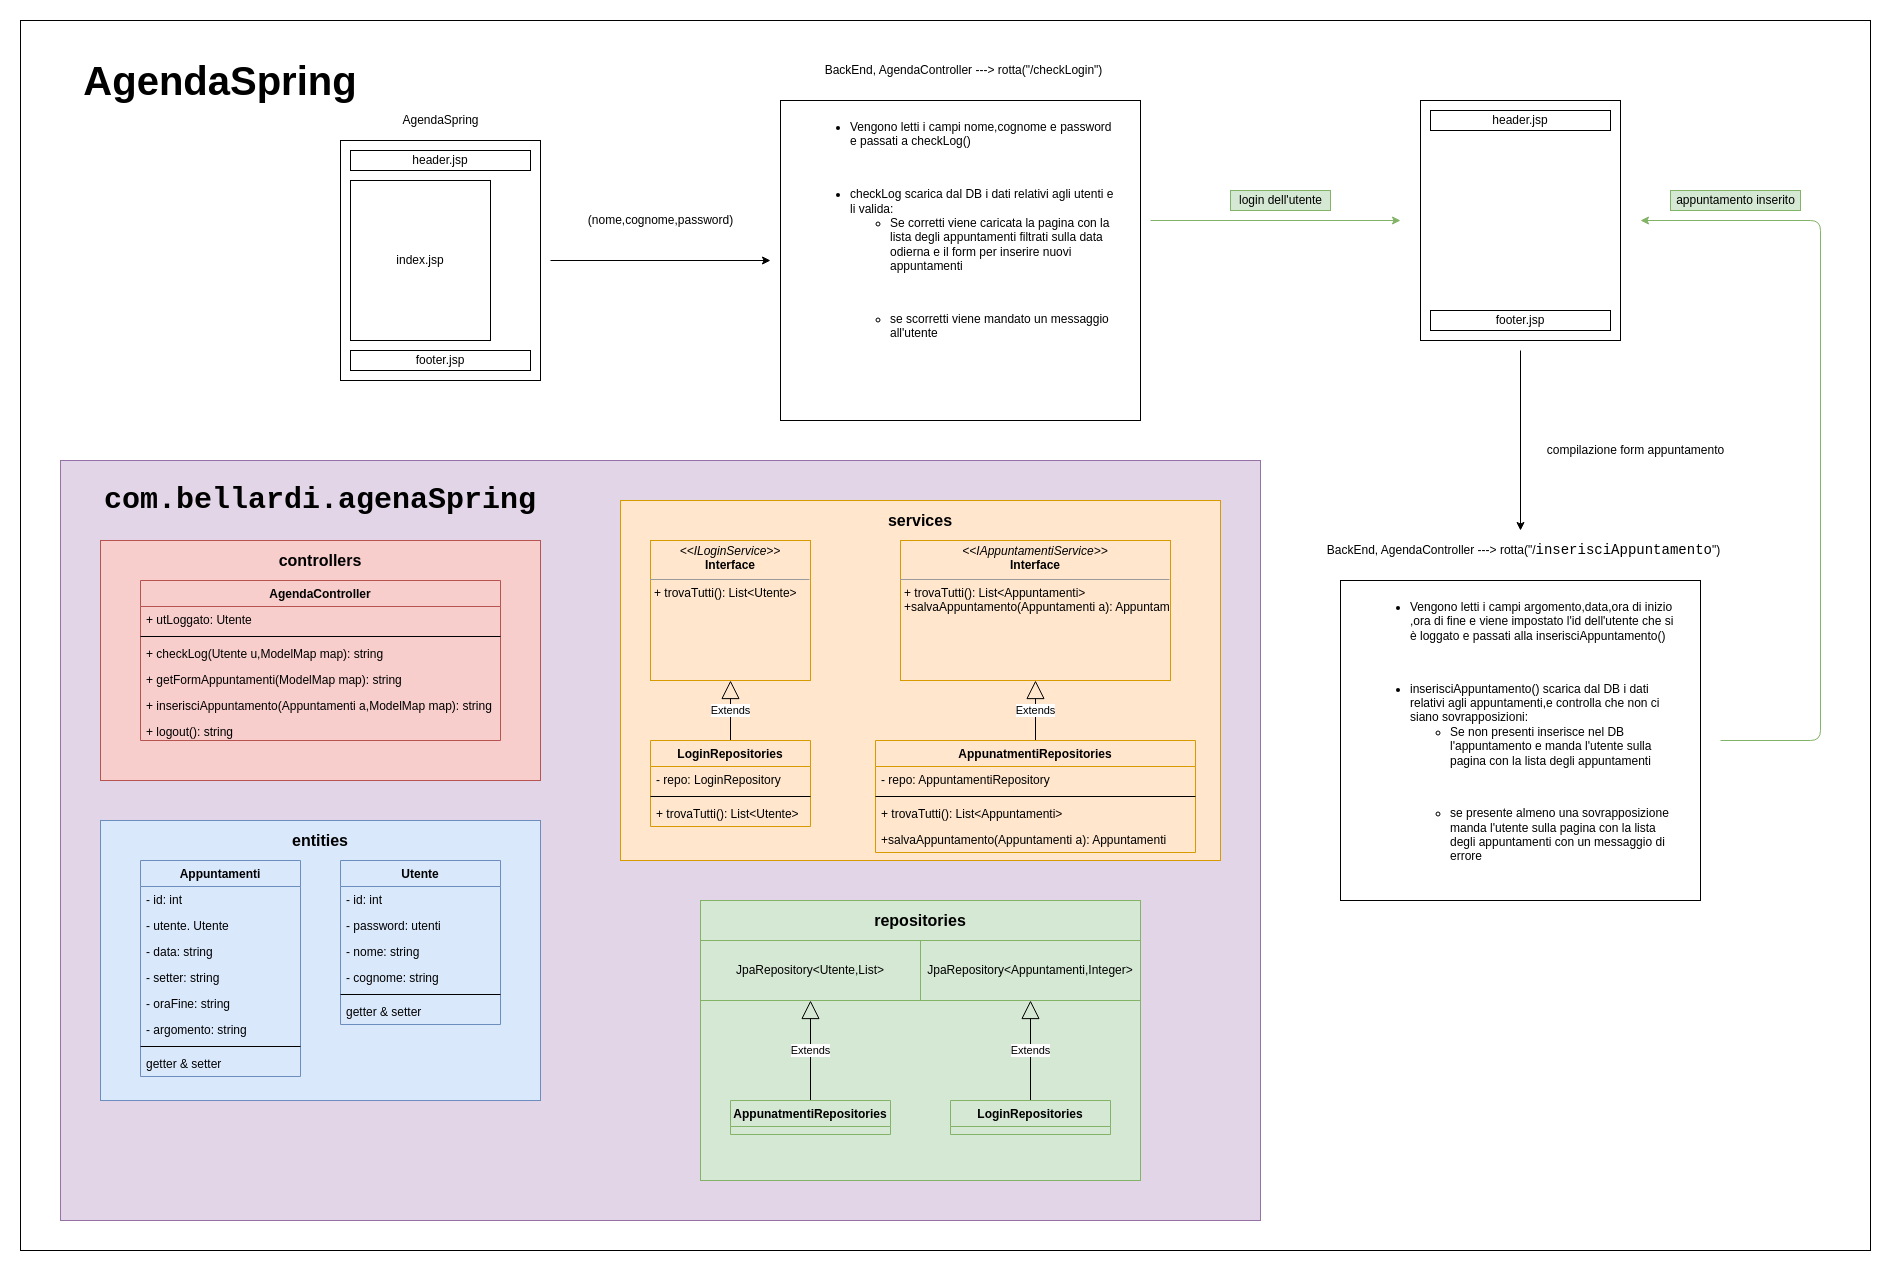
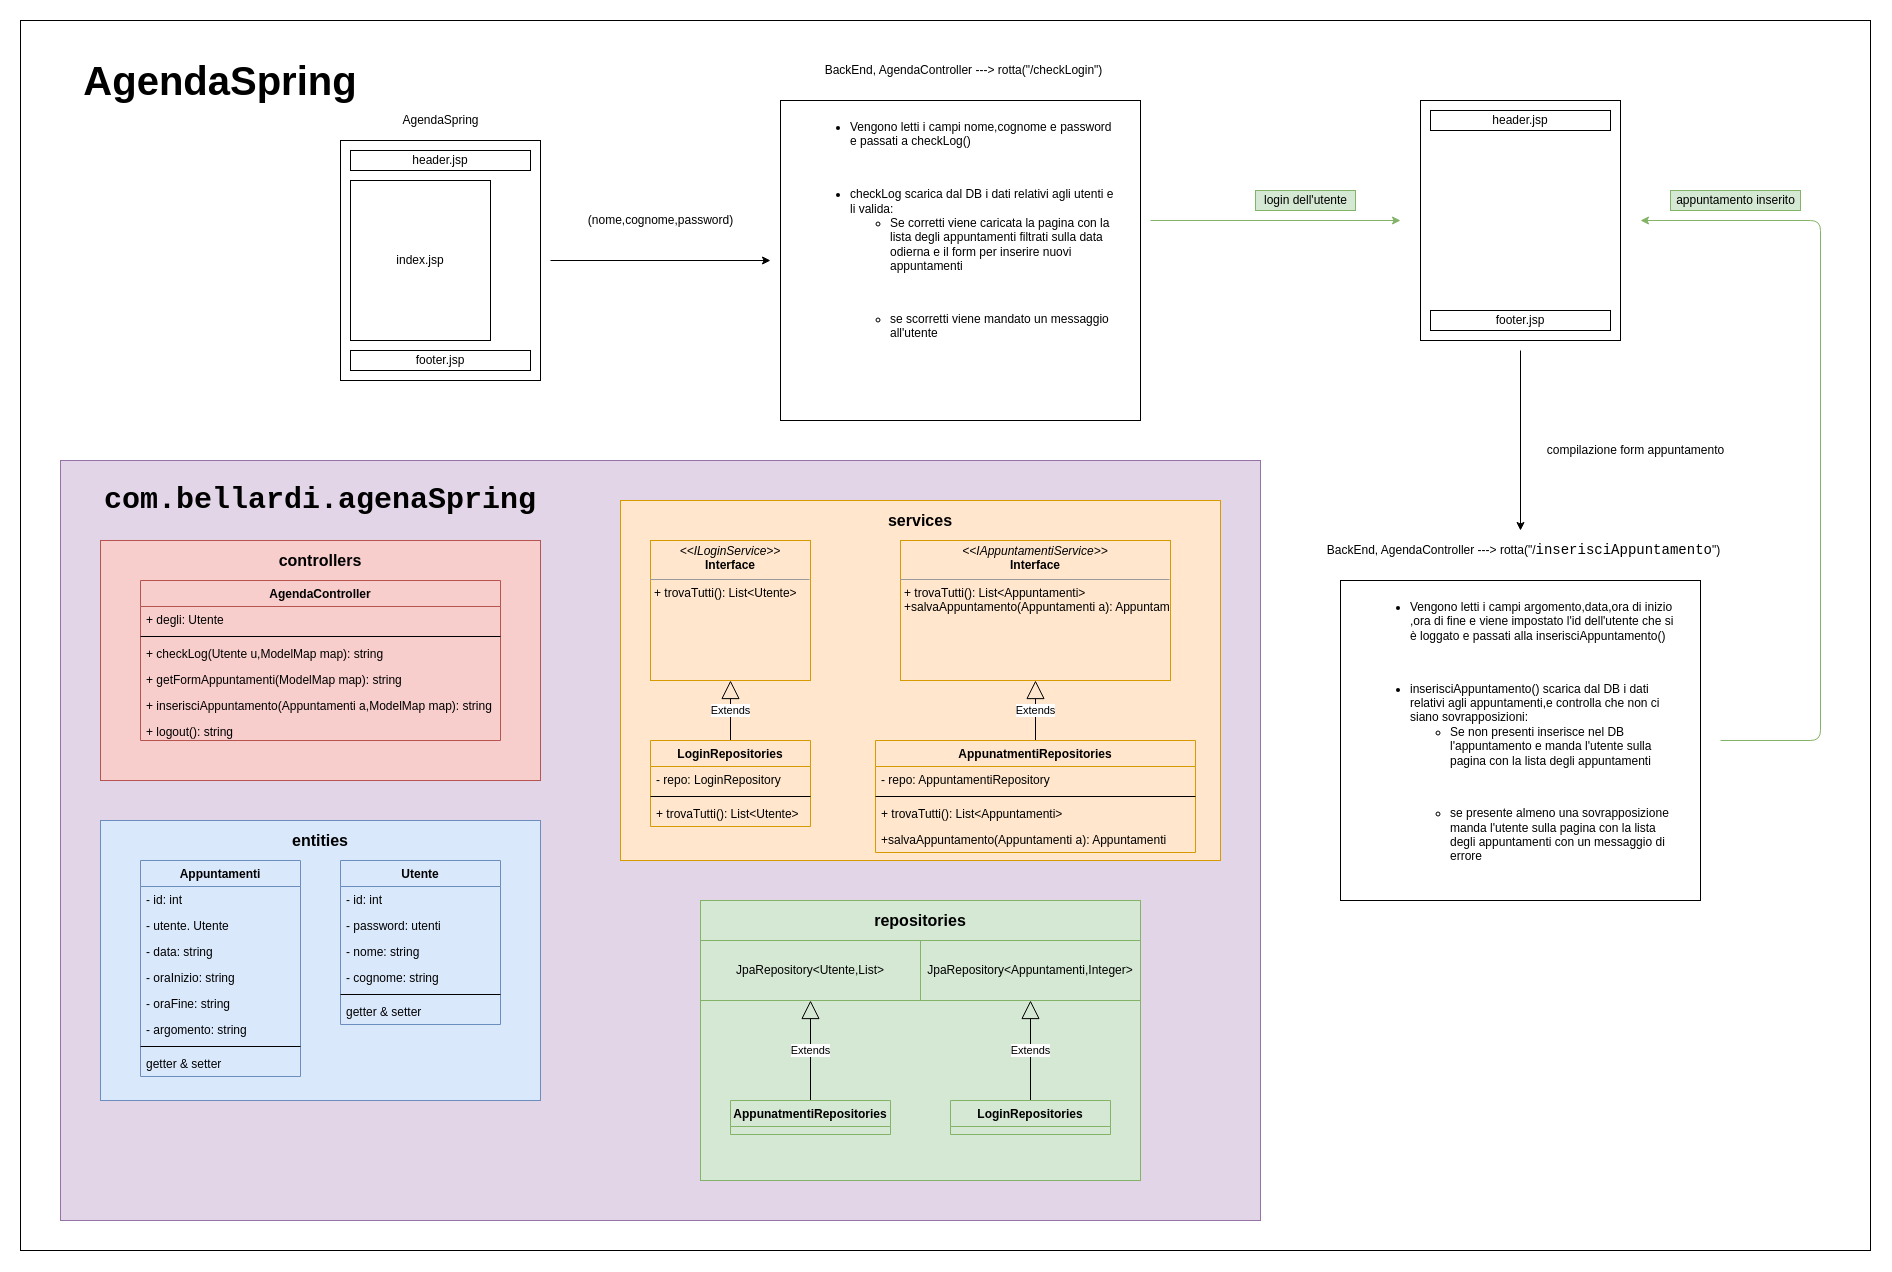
- <mxCell id="14" value="login dell'utente" style="text;html=1;align=center;verticalAlign=middle;resizable=0;points=[];autosize=1;fillColor=#d5e8d4;strokeColor=#82b366;" vertex="1" parent="1"><mxGeometry x="1230" y="190" width="100" height="20" as="geometry" /></mxCell>
+ <mxCell id="14" value="login dell'utente" style="text;html=1;align=center;verticalAlign=middle;resizable=0;points=[];autosize=1;fillColor=#d5e8d4;strokeColor=#82b366;" vertex="1" parent="1"><mxGeometry x="1255" y="190" width="100" height="20" as="geometry" /></mxCell>
- <mxCell id="44" value="+ utLoggato: Utente" style="text;strokeColor=none;fillColor=none;align=left;verticalAlign=top;spacingLeft=4;spacingRight=4;overflow=hidden;rotatable=0;points=[[0,0.5],[1,0.5]];portConstraint=eastwest;" vertex="1" parent="43"><mxGeometry y="26" width="360" height="26" as="geometry" /></mxCell>
+ <mxCell id="44" value="+ degli: Utente" style="text;strokeColor=none;fillColor=none;align=left;verticalAlign=top;spacingLeft=4;spacingRight=4;overflow=hidden;rotatable=0;points=[[0,0.5],[1,0.5]];portConstraint=eastwest;" vertex="1" parent="43"><mxGeometry y="26" width="360" height="26" as="geometry" /></mxCell>
- <mxCell id="54" value="- setter: string" style="text;strokeColor=none;fillColor=none;align=left;verticalAlign=top;spacingLeft=4;spacingRight=4;overflow=hidden;rotatable=0;points=[[0,0.5],[1,0.5]];portConstraint=eastwest;" vertex="1" parent="50"><mxGeometry y="104" width="160" height="26" as="geometry" /></mxCell>
+ <mxCell id="54" value="- oraInizio: string" style="text;strokeColor=none;fillColor=none;align=left;verticalAlign=top;spacingLeft=4;spacingRight=4;overflow=hidden;rotatable=0;points=[[0,0.5],[1,0.5]];portConstraint=eastwest;" vertex="1" parent="50"><mxGeometry y="104" width="160" height="26" as="geometry" /></mxCell>
